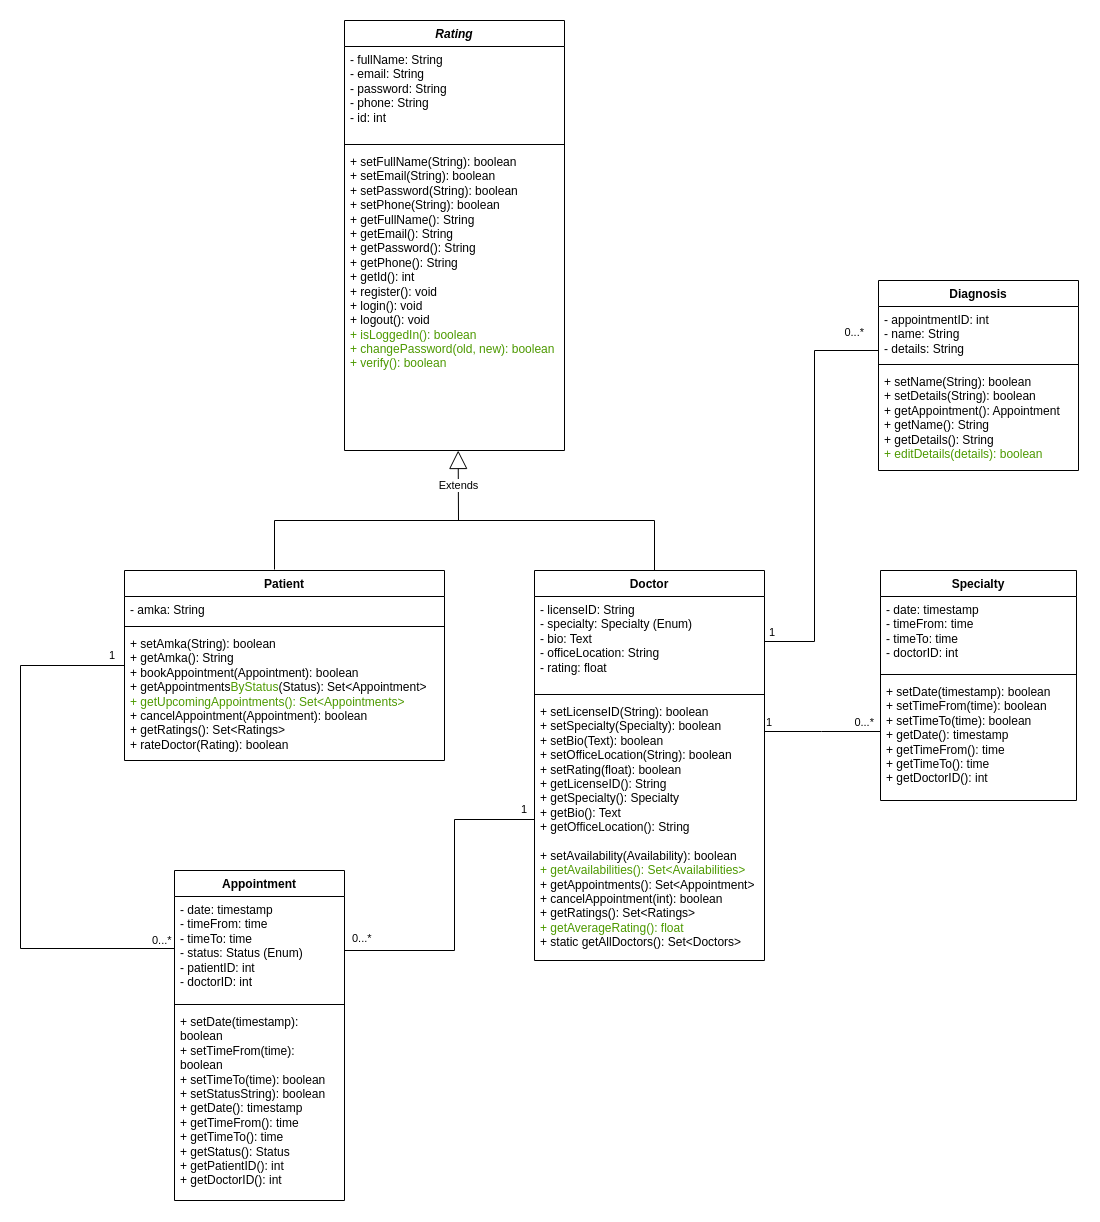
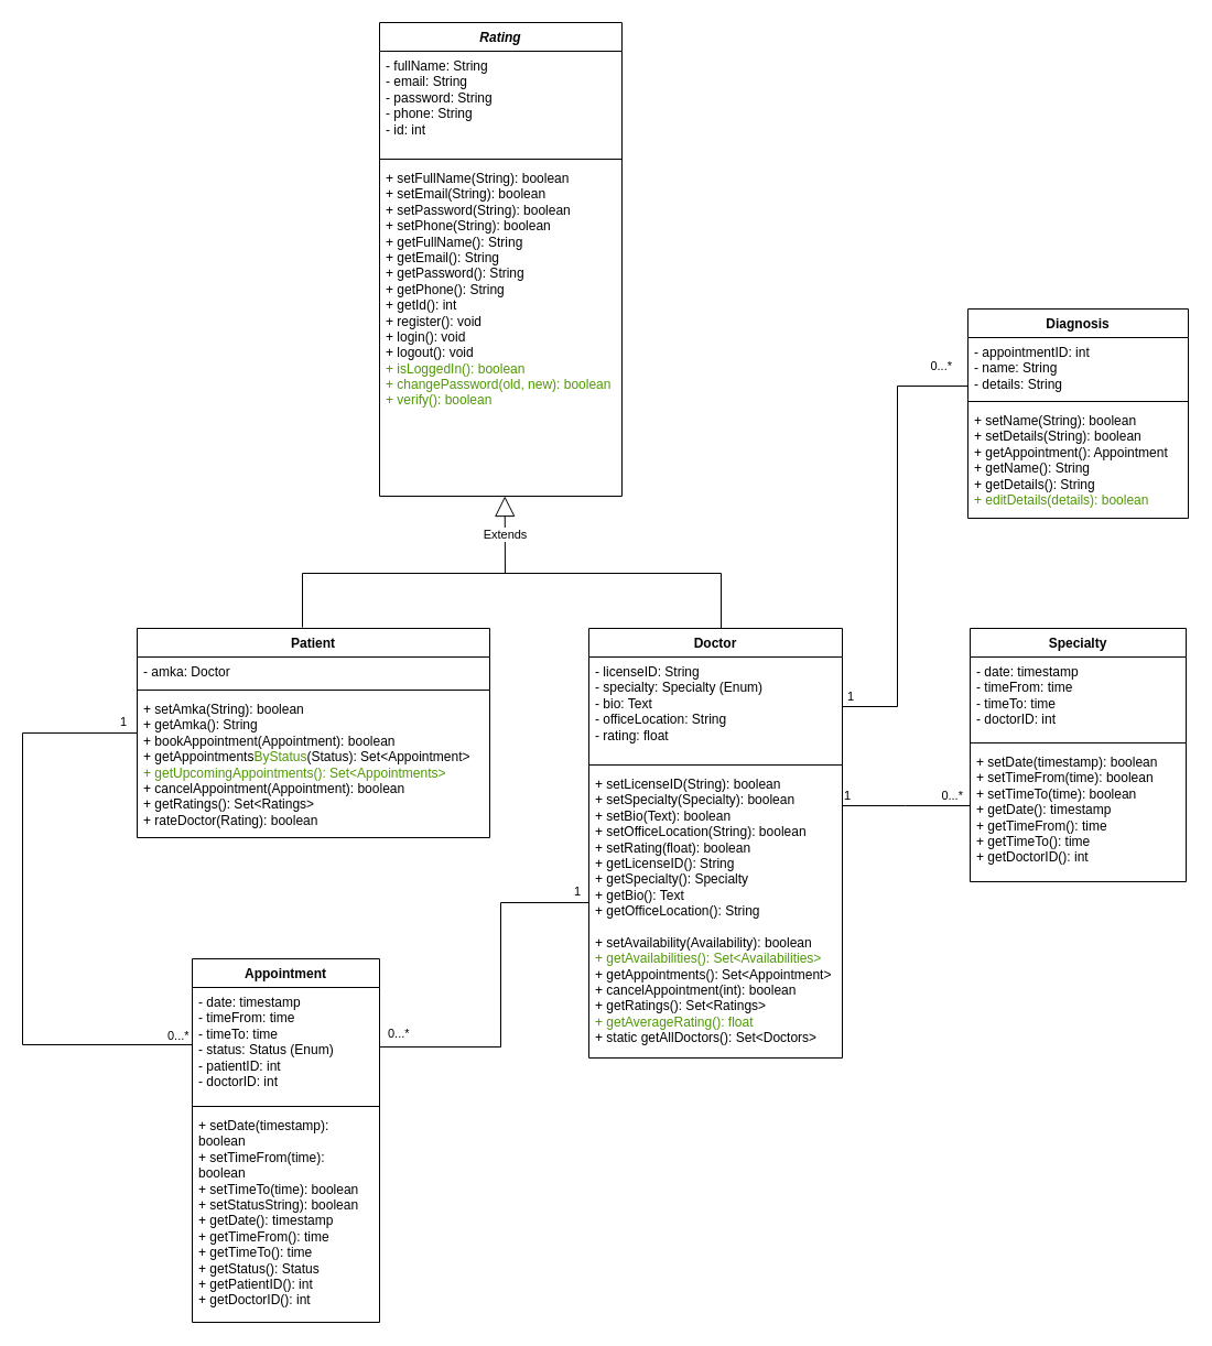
- <mxCell id="11" value="- amka: String" style="text;strokeColor=none;fillColor=none;align=left;verticalAlign=top;spacingLeft=4;spacingRight=4;overflow=hidden;rotatable=0;points=[[0,0.5],[1,0.5]];portConstraint=eastwest;whiteSpace=wrap;html=1;" parent="10" vertex="1"><mxGeometry y="26" width="320" height="26" as="geometry" /></mxCell>
+ <mxCell id="11" value="- amka: Doctor" style="text;strokeColor=none;fillColor=none;align=left;verticalAlign=top;spacingLeft=4;spacingRight=4;overflow=hidden;rotatable=0;points=[[0,0.5],[1,0.5]];portConstraint=eastwest;whiteSpace=wrap;html=1;" parent="10" vertex="1"><mxGeometry y="26" width="320" height="26" as="geometry" /></mxCell>
